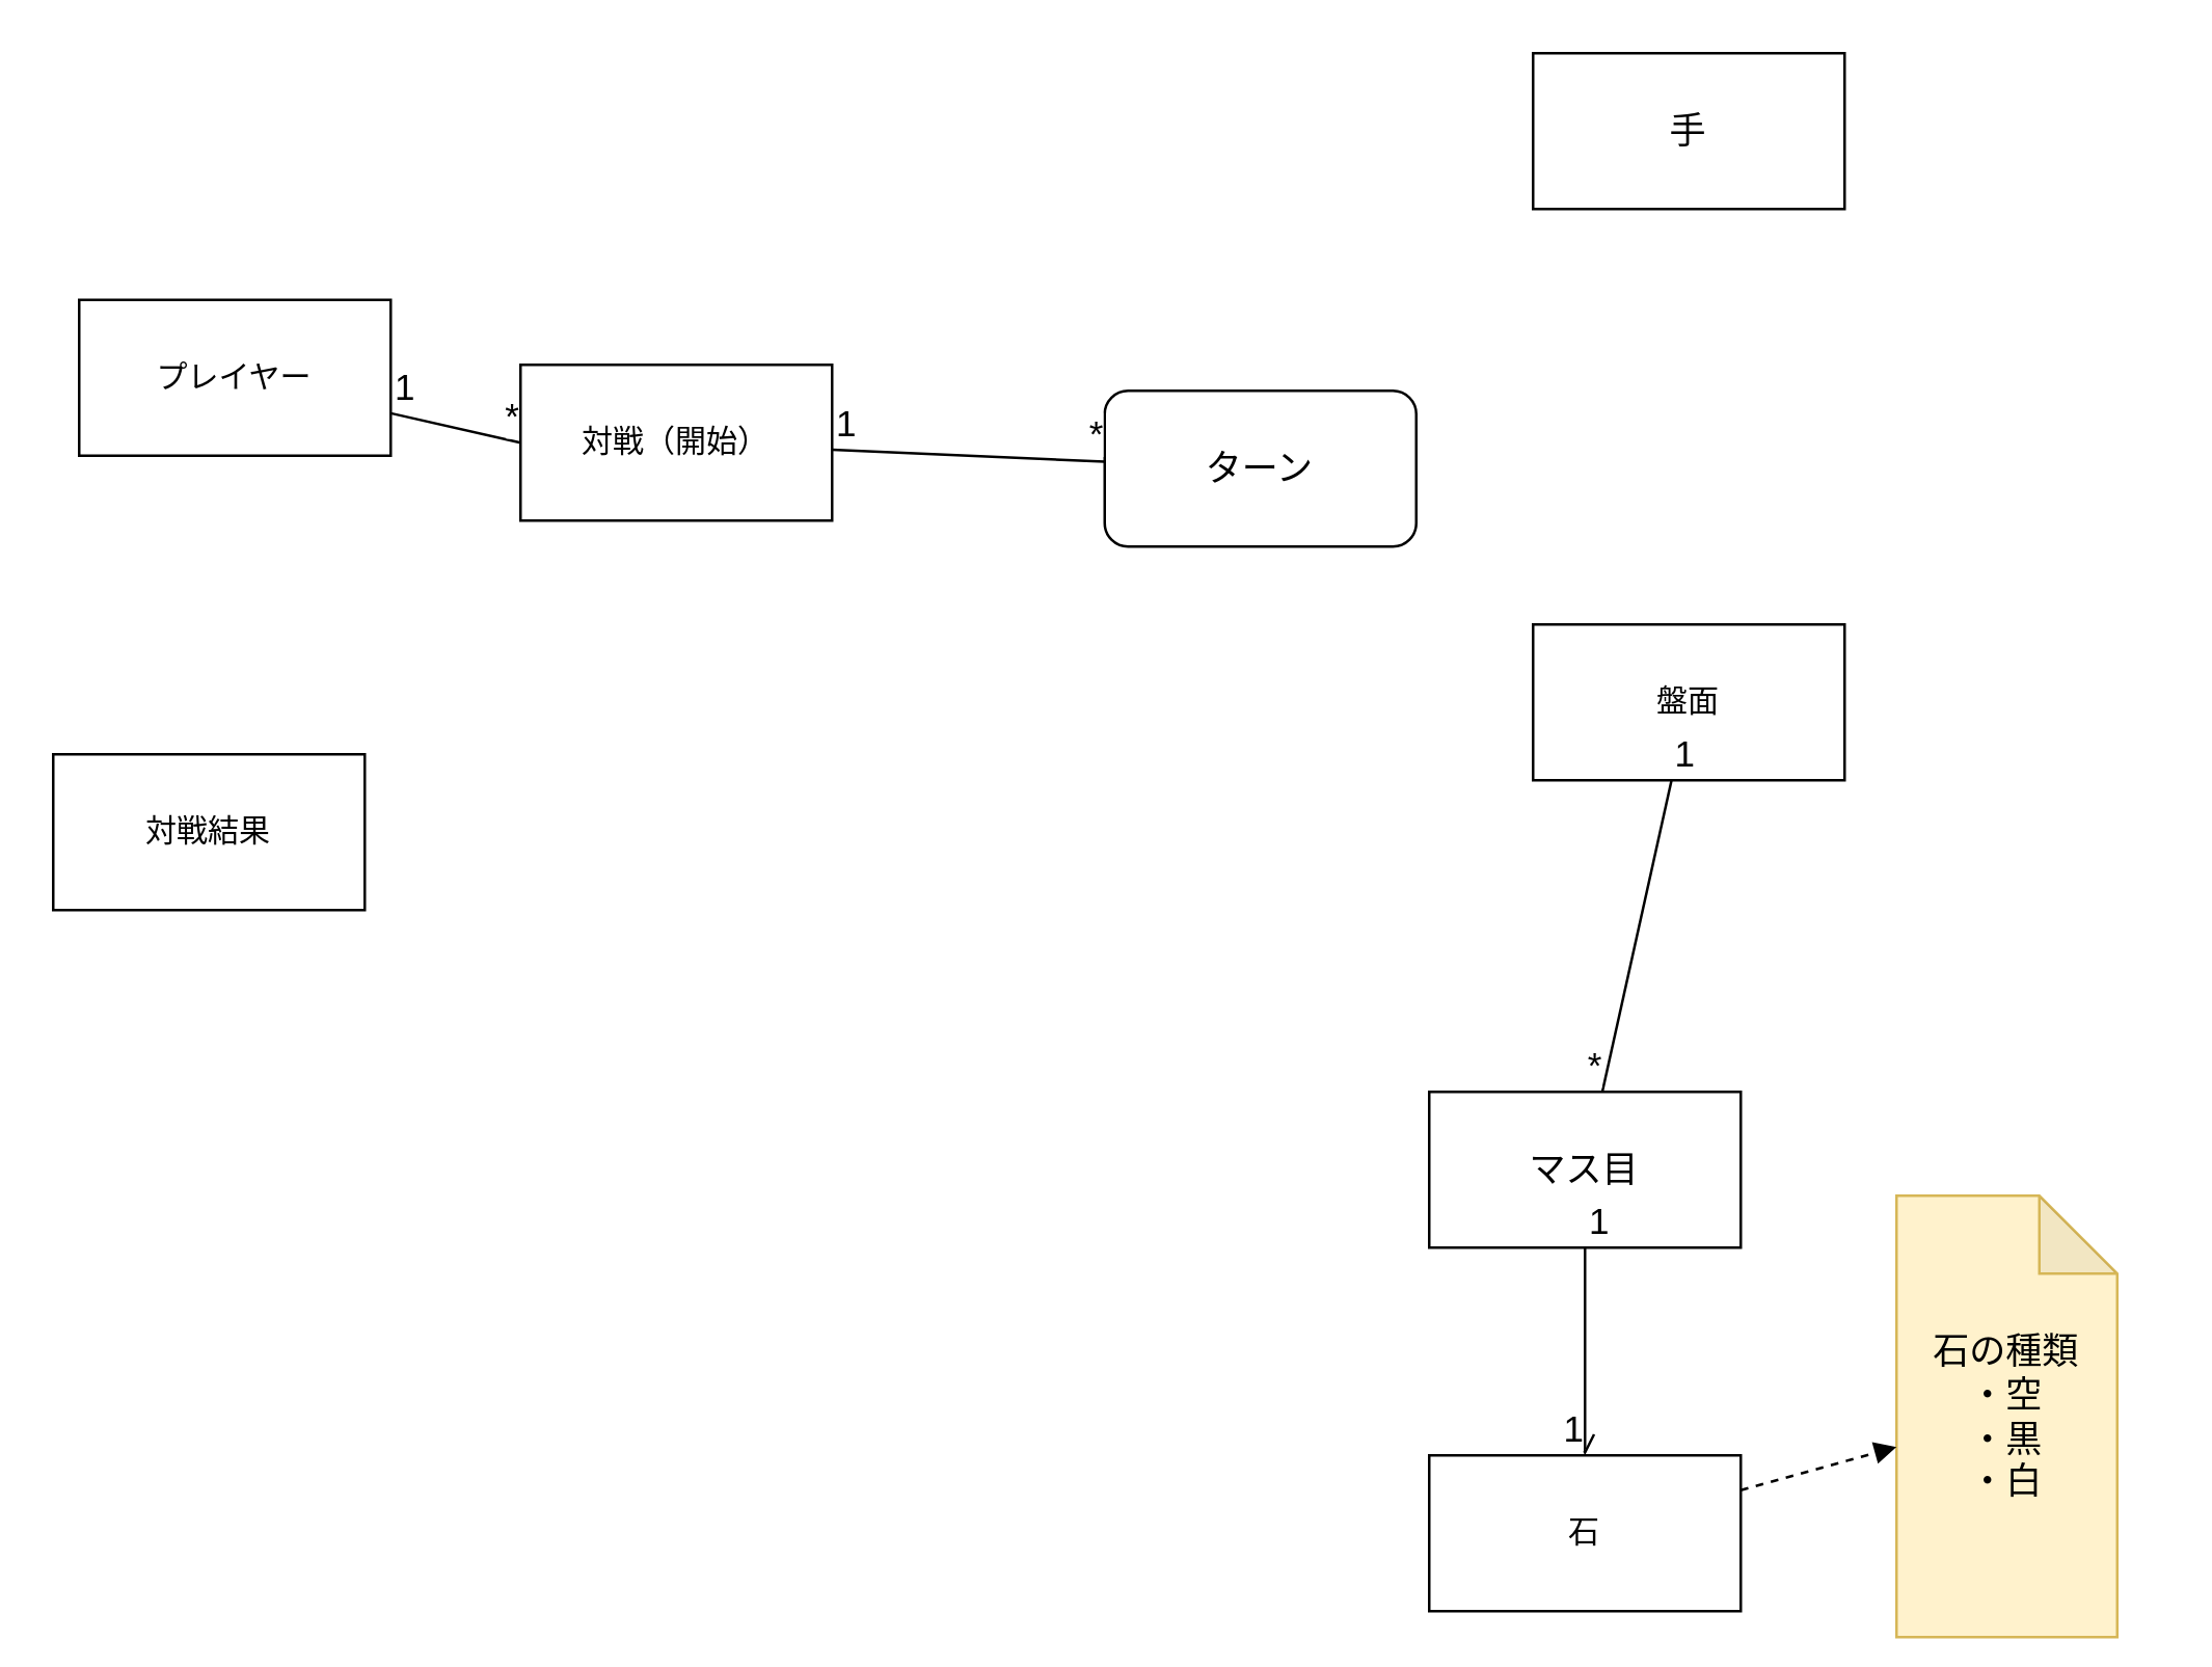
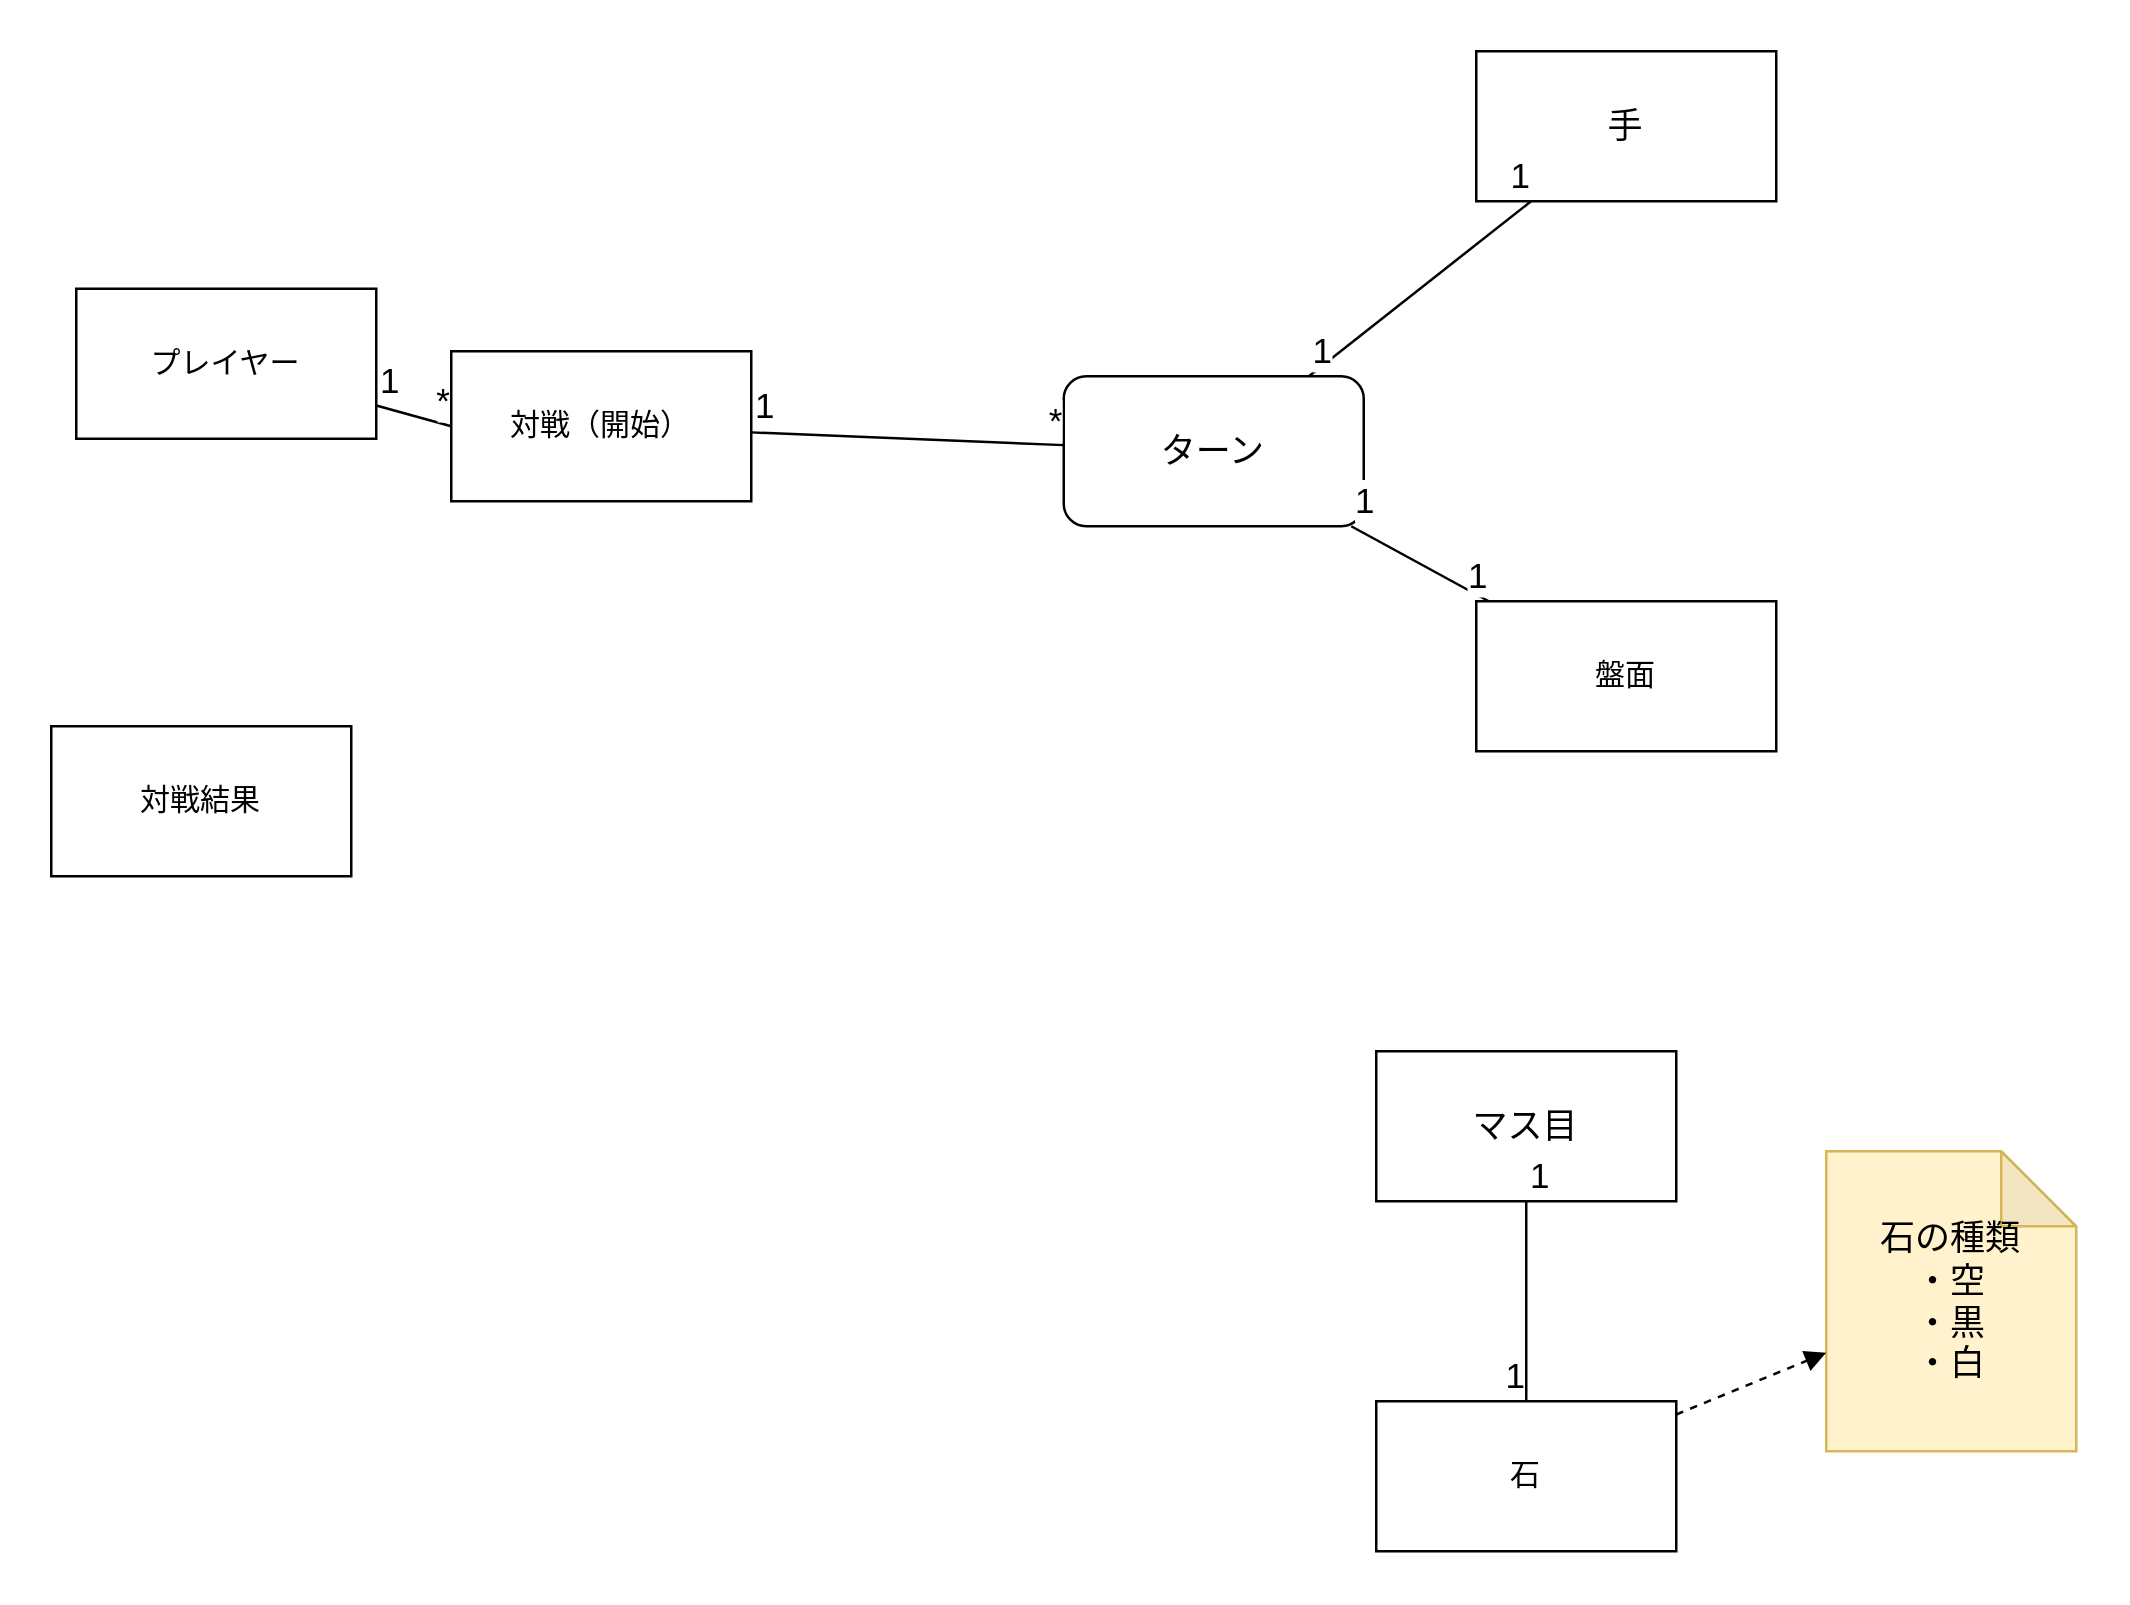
+ <mxCell id="27" value="" style="endArrow=none;html=1;endFill=0;" edge="1" parent="1" source="10" target="26"><mxGeometry relative="1" as="geometry"><mxPoint x="550" y="220" as="sourcePoint" /><mxPoint x="605" y="250" as="targetPoint" /></mxGeometry></mxCell>
+ <mxCell id="28" value="&lt;font style=&quot;font-size: 14px&quot;&gt;1&lt;/font&gt;" style="edgeLabel;resizable=0;html=1;align=left;verticalAlign=bottom;" connectable="0" vertex="1" parent="27"><mxGeometry x="-1" relative="1" as="geometry" /></mxCell>
+ <mxCell id="29" value="&lt;font style=&quot;font-size: 14px&quot;&gt;1&lt;br&gt;&lt;/font&gt;" style="edgeLabel;resizable=0;html=1;align=right;verticalAlign=bottom;" connectable="0" vertex="1" parent="27"><mxGeometry x="1" relative="1" as="geometry" /></mxCell>
- <mxCell id="2" value="対戦（開始）" style="rounded=0;whiteSpace=wrap;html=1;" vertex="1" parent="1"><mxGeometry x="200" y="140" width="120" height="60" as="geometry" /></mxCell>
+ <mxCell id="2" value="対戦（開始）" style="rounded=0;whiteSpace=wrap;html=1;" vertex="1" parent="1"><mxGeometry x="180" y="140" width="120" height="60" as="geometry" /></mxCell>
+ <mxCell id="14" value="" style="endArrow=none;html=1;endFill=0;" edge="1" parent="1" source="10" target="3"><mxGeometry relative="1" as="geometry"><mxPoint x="410" y="170" as="sourcePoint" /><mxPoint x="490" y="170" as="targetPoint" /></mxGeometry></mxCell>
+ <mxCell id="15" value="&lt;font style=&quot;font-size: 14px&quot;&gt;1&lt;/font&gt;" style="edgeLabel;resizable=0;html=1;align=left;verticalAlign=bottom;" connectable="0" vertex="1" parent="14"><mxGeometry x="-1" relative="1" as="geometry" /></mxCell>
+ <mxCell id="16" value="&lt;font style=&quot;font-size: 14px&quot;&gt;1&lt;br&gt;&lt;/font&gt;" style="edgeLabel;resizable=0;html=1;align=right;verticalAlign=bottom;" connectable="0" vertex="1" parent="14"><mxGeometry x="1" relative="1" as="geometry" /></mxCell>
- <mxCell id="18" value="" style="endArrow=none;html=1;endFill=0;" edge="1" parent="1" source="3" target="17"><mxGeometry relative="1" as="geometry"><mxPoint x="584.615" y="200" as="sourcePoint" /><mxPoint x="665.385" y="270" as="targetPoint" /></mxGeometry></mxCell>
- <mxCell id="19" value="&lt;font style=&quot;font-size: 14px&quot;&gt;1&lt;/font&gt;" style="edgeLabel;resizable=0;html=1;align=left;verticalAlign=bottom;" connectable="0" vertex="1" parent="18"><mxGeometry x="-1" relative="1" as="geometry" /></mxCell>
- <mxCell id="20" value="&lt;font style=&quot;font-size: 14px&quot;&gt;*&lt;br&gt;&lt;/font&gt;" style="edgeLabel;resizable=0;html=1;align=right;verticalAlign=bottom;" connectable="0" vertex="1" parent="18"><mxGeometry x="1" relative="1" as="geometry" /></mxCell>
- <mxCell id="21" value="石の種類&lt;br&gt;・空&lt;br&gt;・黒&lt;br&gt;・白" style="shape=note;whiteSpace=wrap;html=1;backgroundOutline=1;darkOpacity=0.05;fontSize=14;fillColor=#fff2cc;strokeColor=#d6b656;" vertex="1" parent="1"><mxGeometry x="730" y="460" width="85" height="170" as="geometry" /></mxCell>
+ <mxCell id="21" value="石の種類&lt;br&gt;・空&lt;br&gt;・黒&lt;br&gt;・白" style="shape=note;whiteSpace=wrap;html=1;backgroundOutline=1;darkOpacity=0.05;fontSize=14;fillColor=#fff2cc;strokeColor=#d6b656;" vertex="1" parent="1"><mxGeometry x="730" y="460" width="100" height="120" as="geometry" /></mxCell>
- <mxCell id="22" value="" style="endArrow=open;html=1;endFill=0;" edge="1" parent="1" source="17" target="5"><mxGeometry relative="1" as="geometry"><mxPoint x="653.333" y="310" as="sourcePoint" /><mxPoint x="626.667" y="430" as="targetPoint" /></mxGeometry></mxCell>
+ <mxCell id="22" value="" style="endArrow=none;html=1;endFill=0;" edge="1" parent="1" source="17" target="5"><mxGeometry relative="1" as="geometry"><mxPoint x="653.333" y="310" as="sourcePoint" /><mxPoint x="626.667" y="430" as="targetPoint" /></mxGeometry></mxCell>
